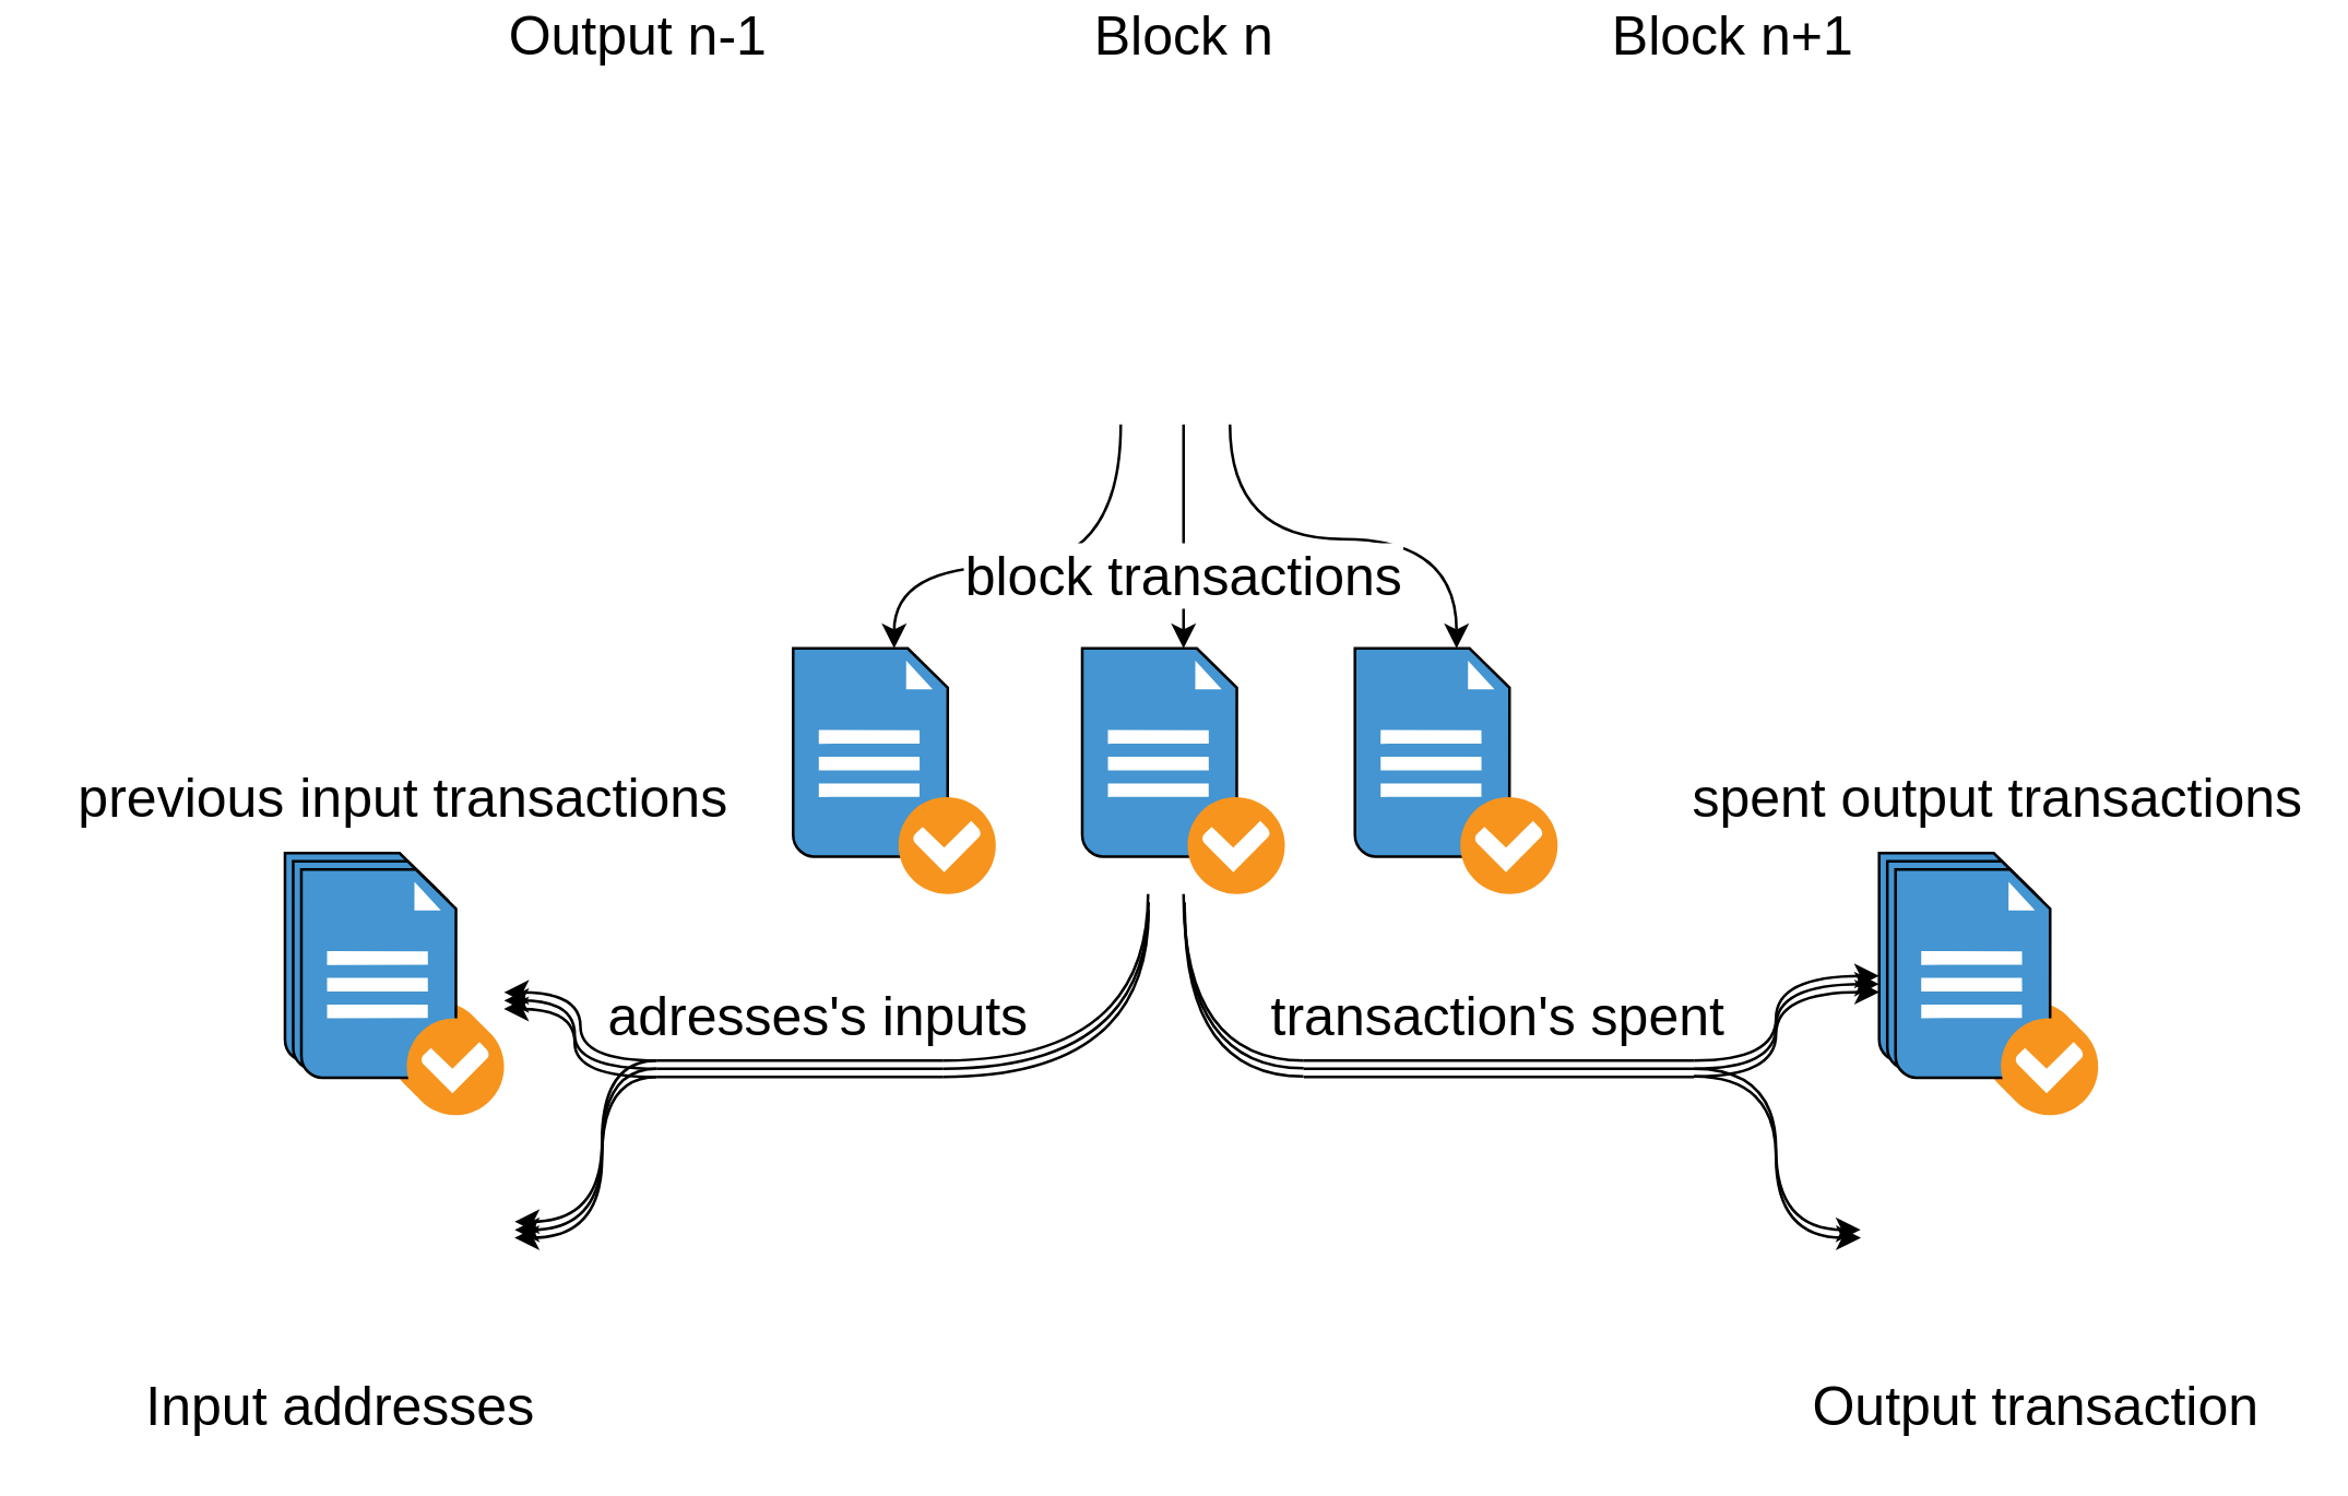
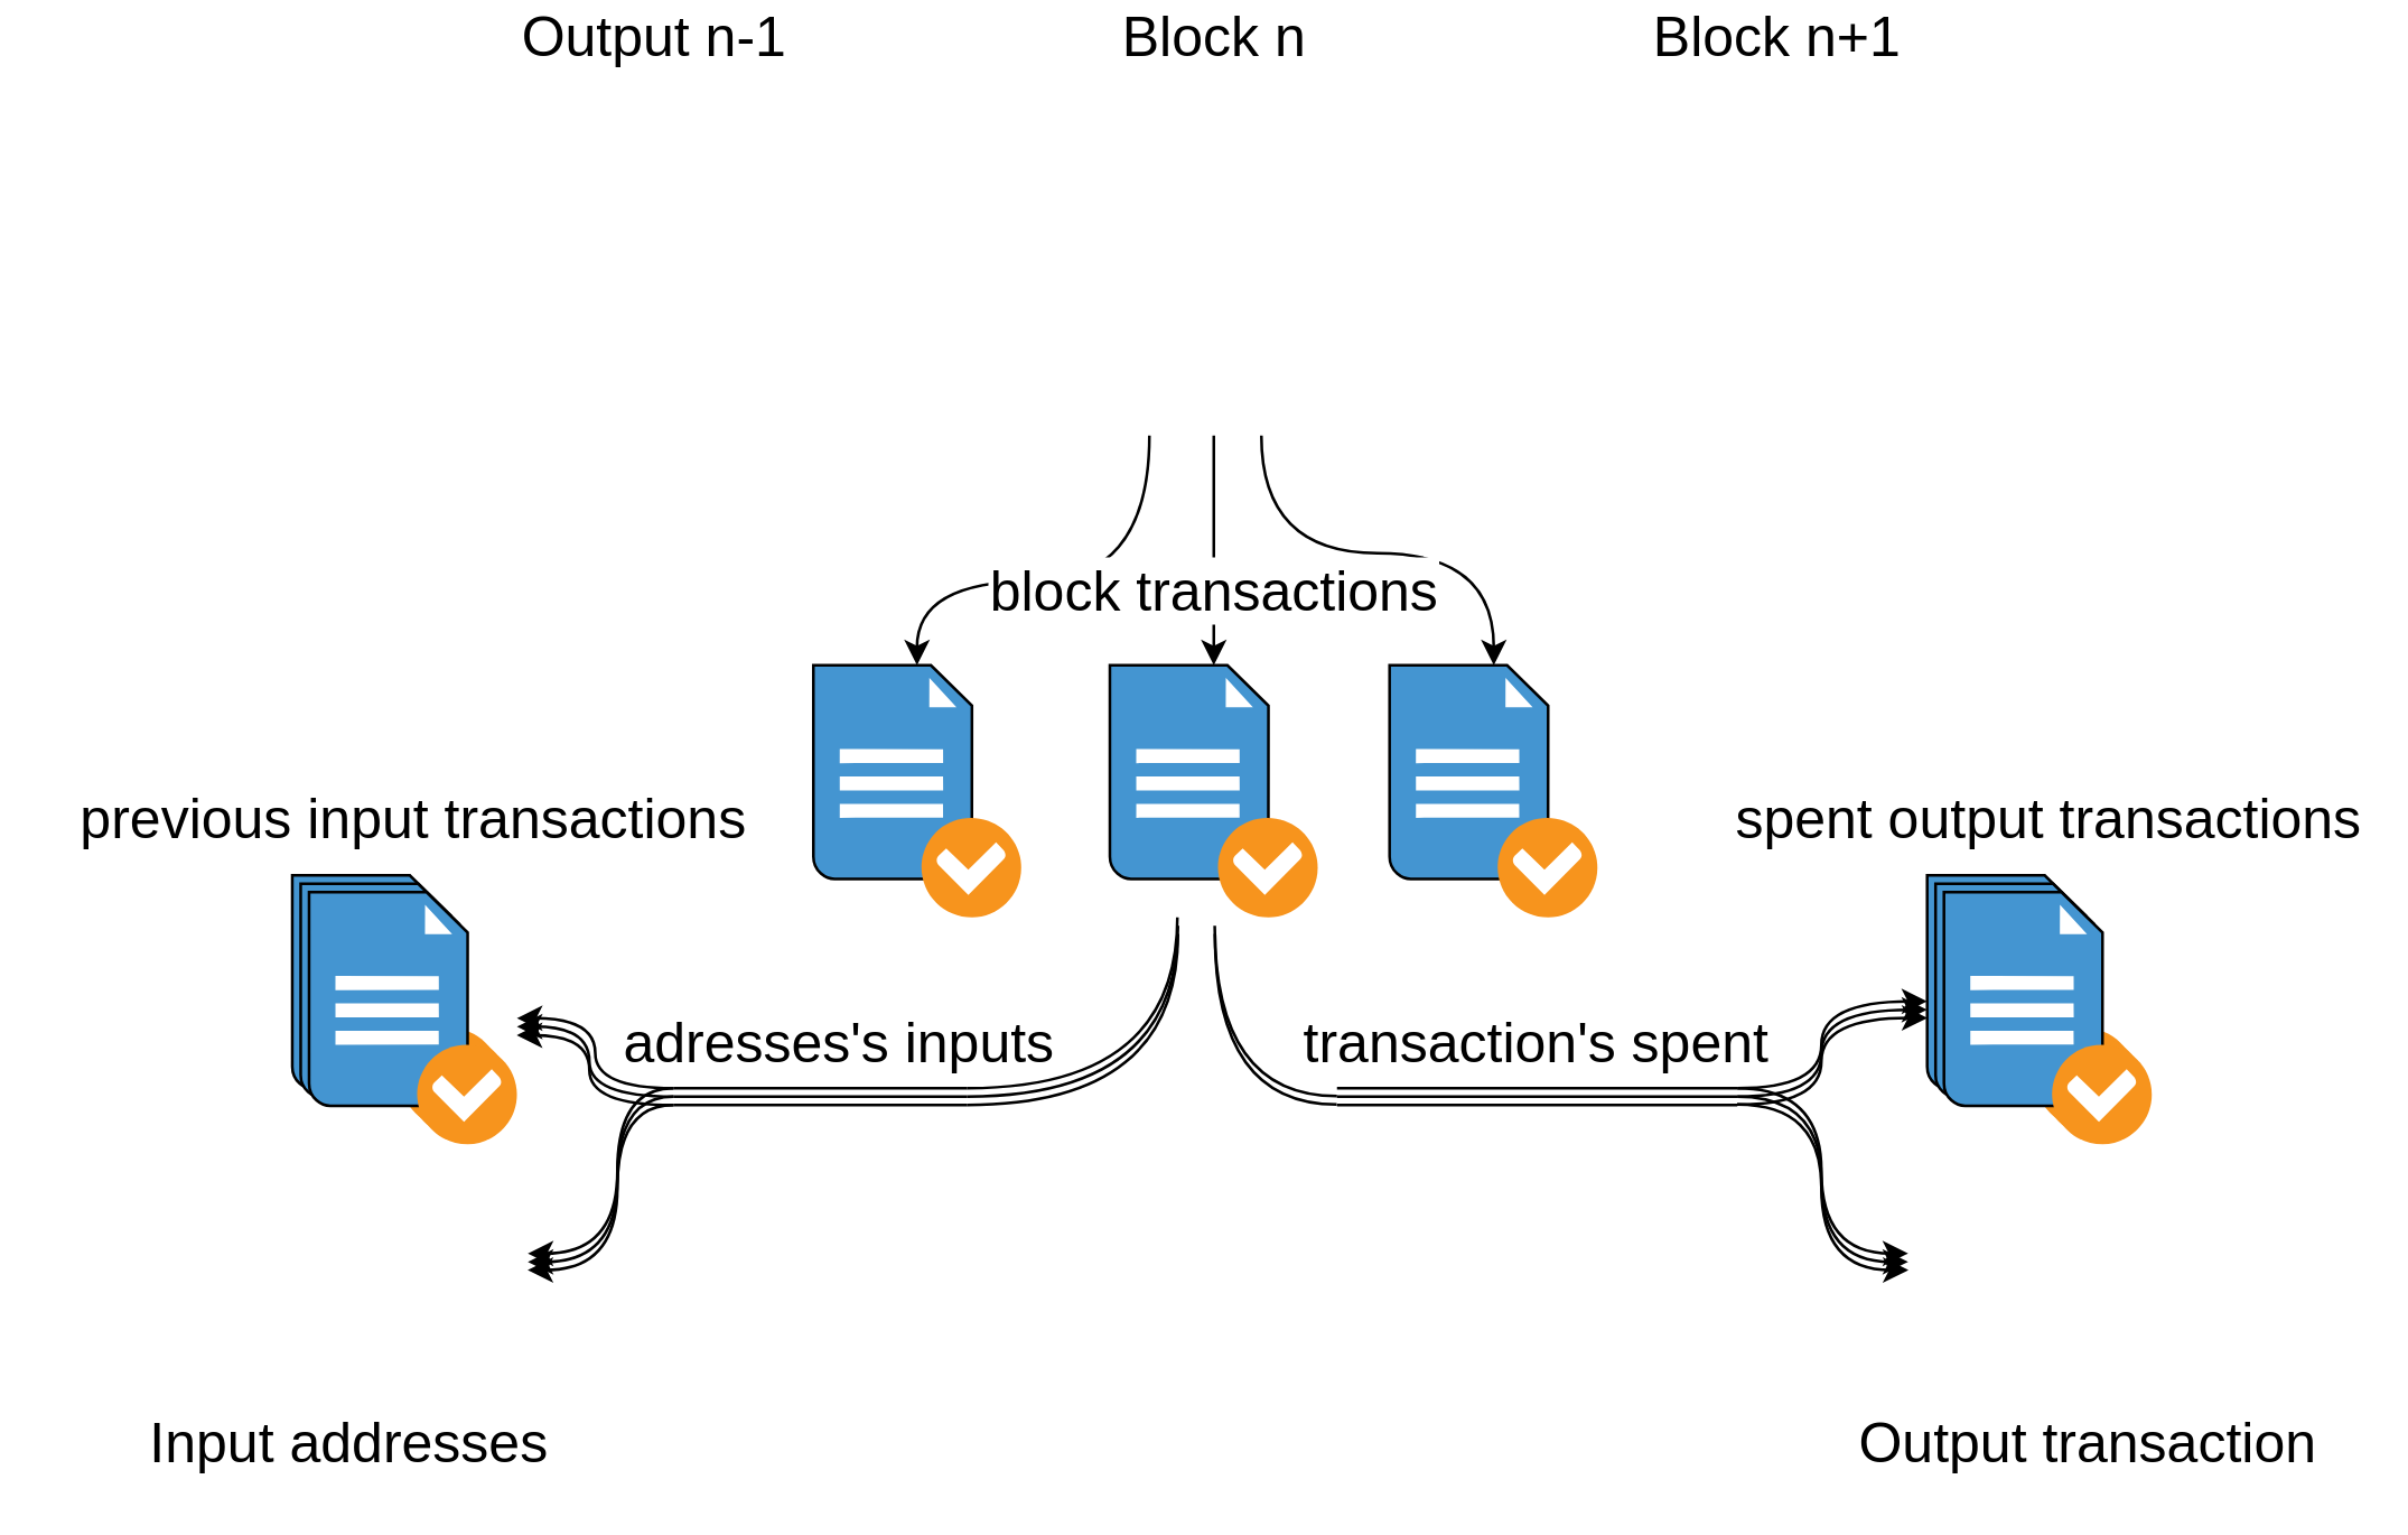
- <mxCell id="11" style="edgeStyle=orthogonalEdgeStyle;curved=1;rounded=0;orthogonalLoop=1;jettySize=auto;html=1;startArrow=none;startFill=0;endArrow=none;endFill=0;fontSize=20;" parent="1" source="14" target="10" edge="1"><mxGeometry relative="1" as="geometry"><mxPoint x="503" y="305" as="targetPoint" /><Array as="points"><mxPoint x="433" y="381" /></Array></mxGeometry></mxCell>
+ <mxCell id="13" style="edgeStyle=orthogonalEdgeStyle;curved=1;rounded=0;orthogonalLoop=1;jettySize=auto;html=1;startArrow=none;startFill=0;endArrow=classic;endFill=1;fontSize=20;" parent="1" source="14" target="26" edge="1"><mxGeometry relative="1" as="geometry"><Array as="points"><mxPoint x="650" y="381" /><mxPoint x="650" y="440" /></Array></mxGeometry></mxCell>
